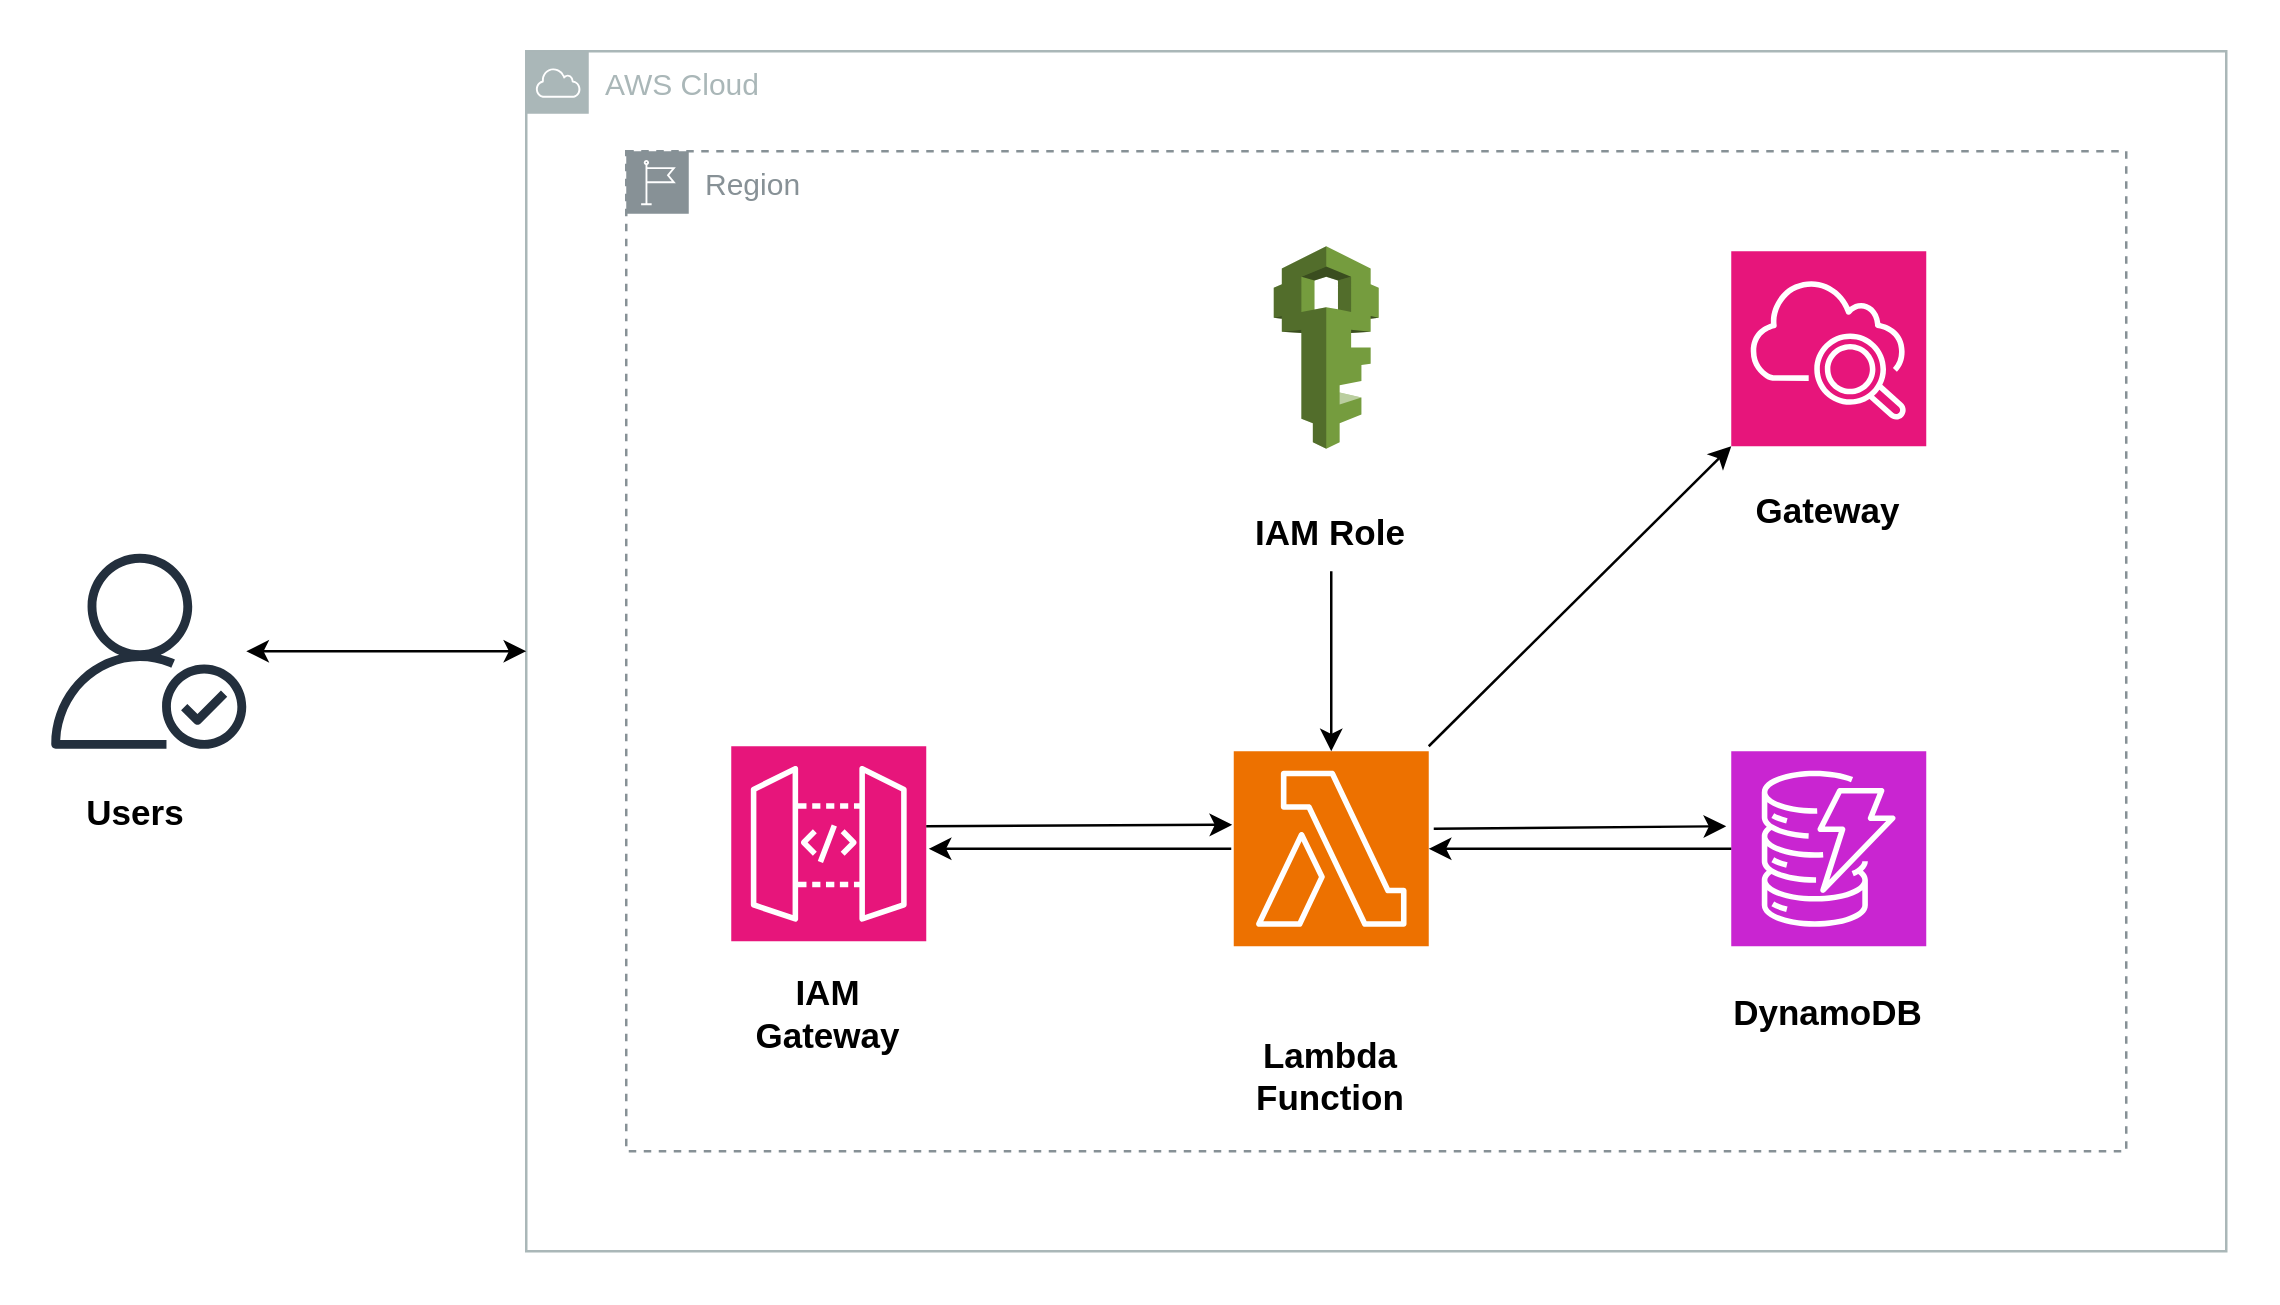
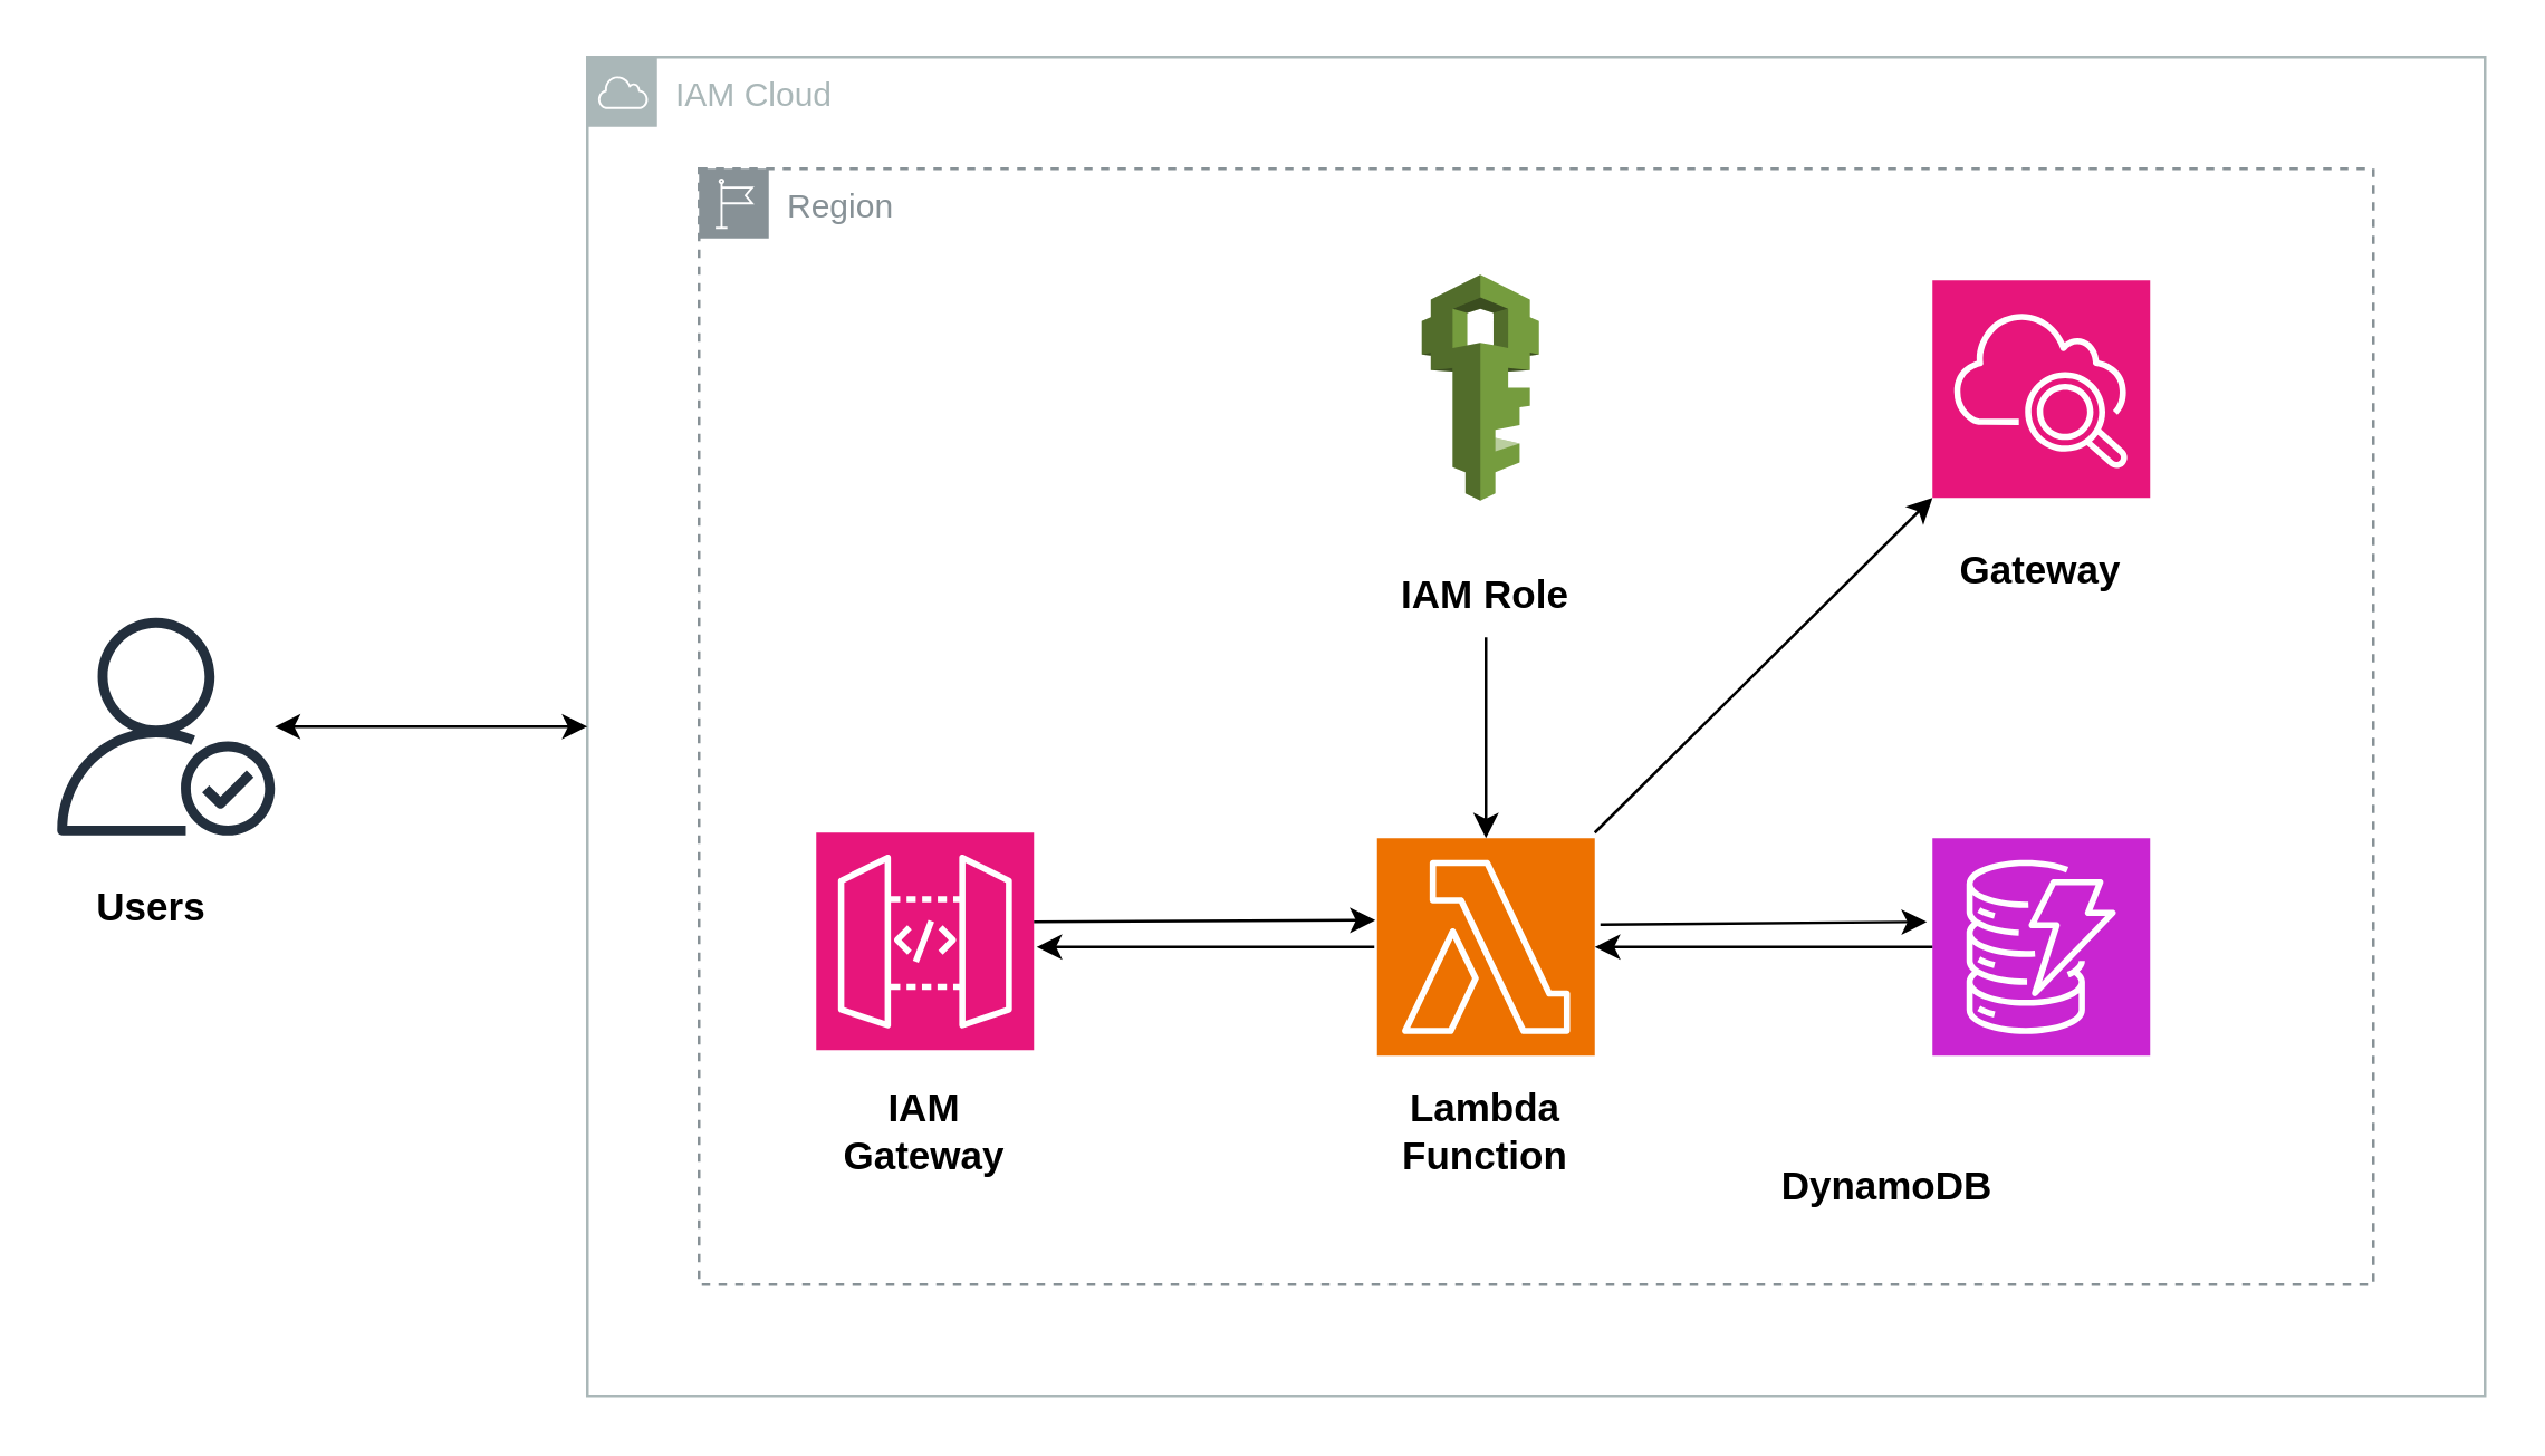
- <mxCell id="3" value="AWS Cloud" style="sketch=0;outlineConnect=0;gradientColor=none;html=1;whiteSpace=wrap;fontSize=12;fontStyle=0;shape=mxgraph.aws4.group;grIcon=mxgraph.aws4.group_aws_cloud;strokeColor=#AAB7B8;fillColor=none;verticalAlign=top;align=left;spacingLeft=30;fontColor=#AAB7B8;dashed=0;" vertex="1" parent="1"><mxGeometry x="210" y="20" width="680" height="480" as="geometry" /></mxCell>
+ <mxCell id="3" value="IAM Cloud" style="sketch=0;outlineConnect=0;gradientColor=none;html=1;whiteSpace=wrap;fontSize=12;fontStyle=0;shape=mxgraph.aws4.group;grIcon=mxgraph.aws4.group_aws_cloud;strokeColor=#AAB7B8;fillColor=none;verticalAlign=top;align=left;spacingLeft=30;fontColor=#AAB7B8;dashed=0;" vertex="1" parent="1"><mxGeometry x="210" y="20" width="680" height="480" as="geometry" /></mxCell>
- <mxCell id="11" value="DynamoDB" style="text;html=1;align=center;verticalAlign=middle;whiteSpace=wrap;rounded=0;fontStyle=1;fontSize=14;" vertex="1" parent="1"><mxGeometry x="692" y="390" width="78" height="30" as="geometry" /></mxCell>
+ <mxCell id="11" value="DynamoDB" style="text;html=1;align=center;verticalAlign=middle;whiteSpace=wrap;rounded=0;fontStyle=1;fontSize=14;" vertex="1" parent="1"><mxGeometry x="637" y="410" width="78" height="30" as="geometry" /></mxCell>
- <mxCell id="10" value="Lambda Function" style="text;html=1;align=center;verticalAlign=middle;whiteSpace=wrap;rounded=0;fontStyle=1;fontSize=14;" vertex="1" parent="1"><mxGeometry x="493" y="415" width="78" height="30" as="geometry" /></mxCell>
+ <mxCell id="10" value="Lambda Function" style="text;html=1;align=center;verticalAlign=middle;whiteSpace=wrap;rounded=0;fontStyle=1;fontSize=14;" vertex="1" parent="1"><mxGeometry x="493" y="390" width="78" height="30" as="geometry" /></mxCell>
